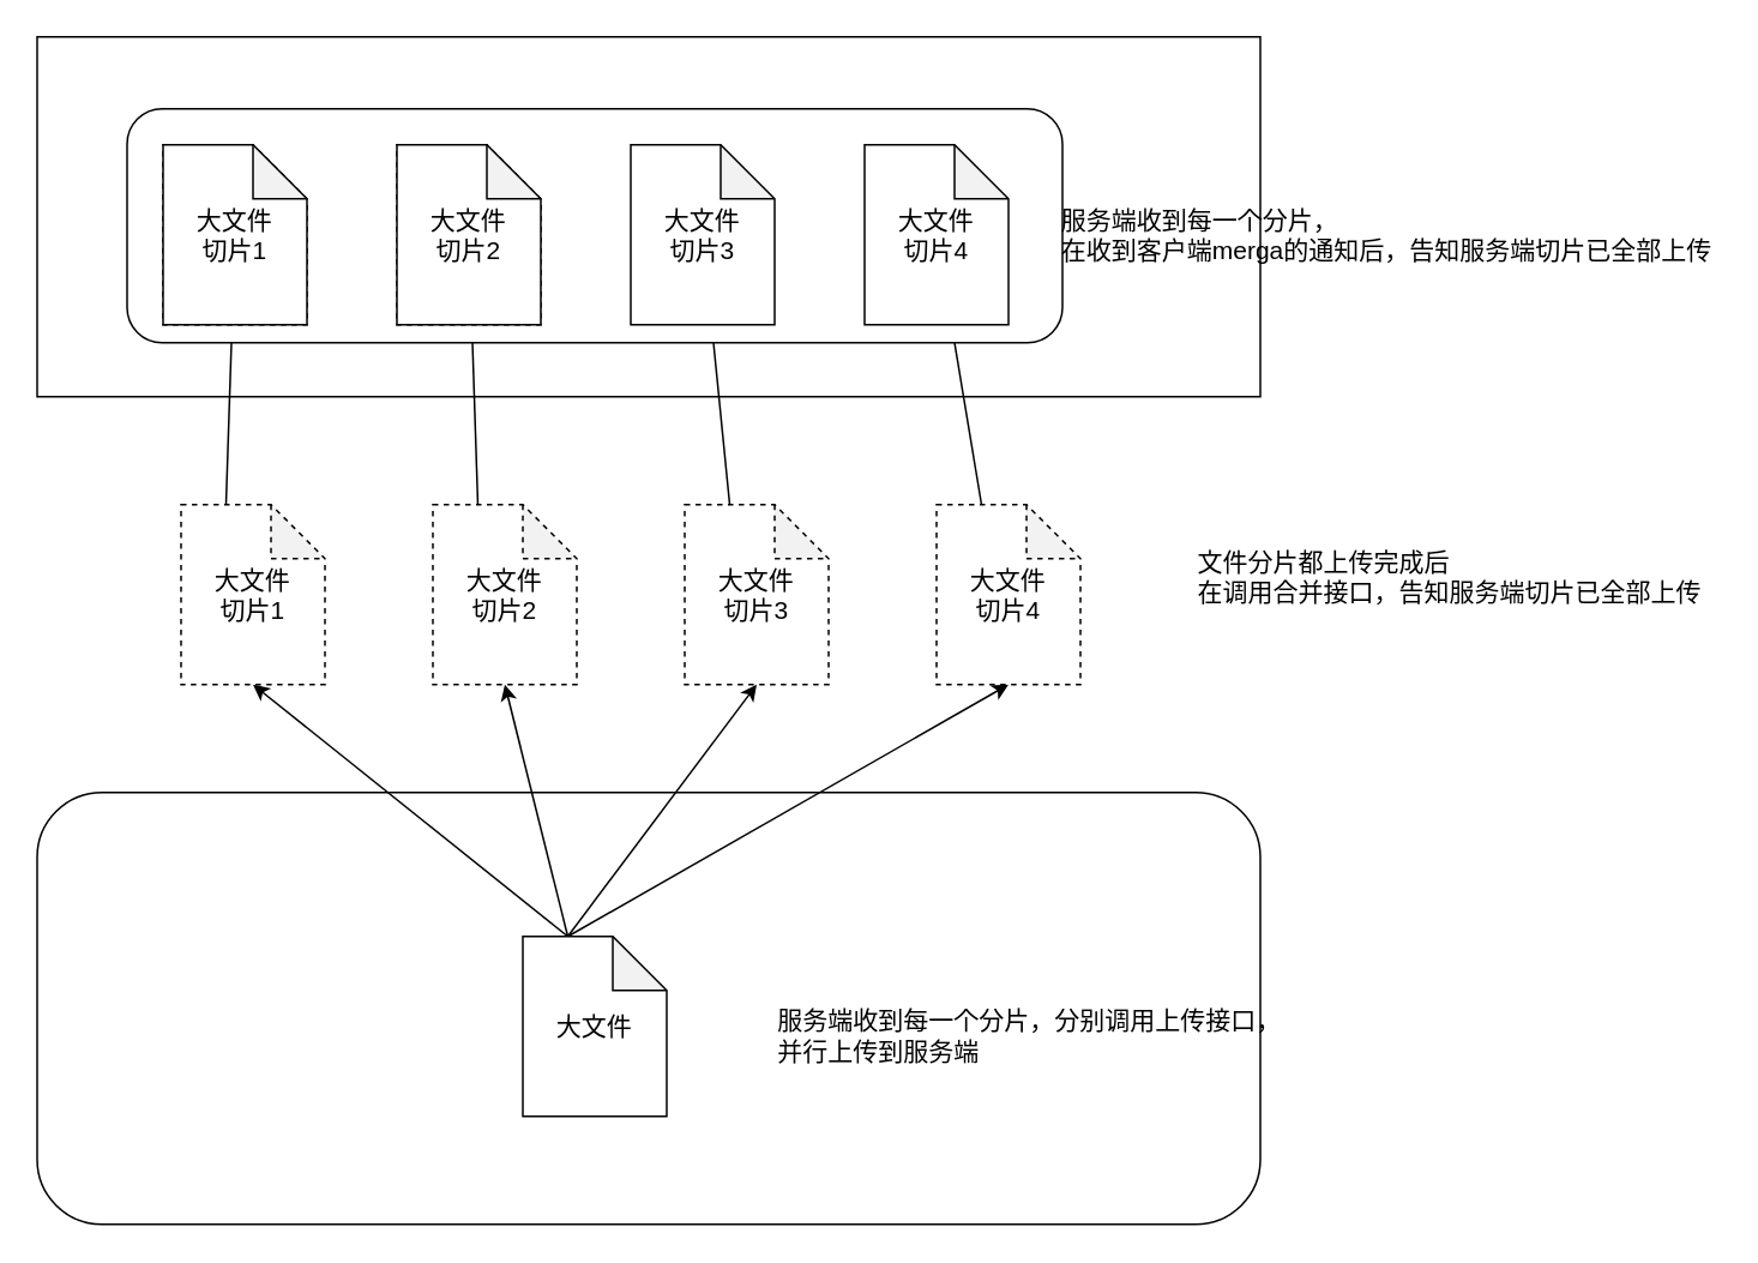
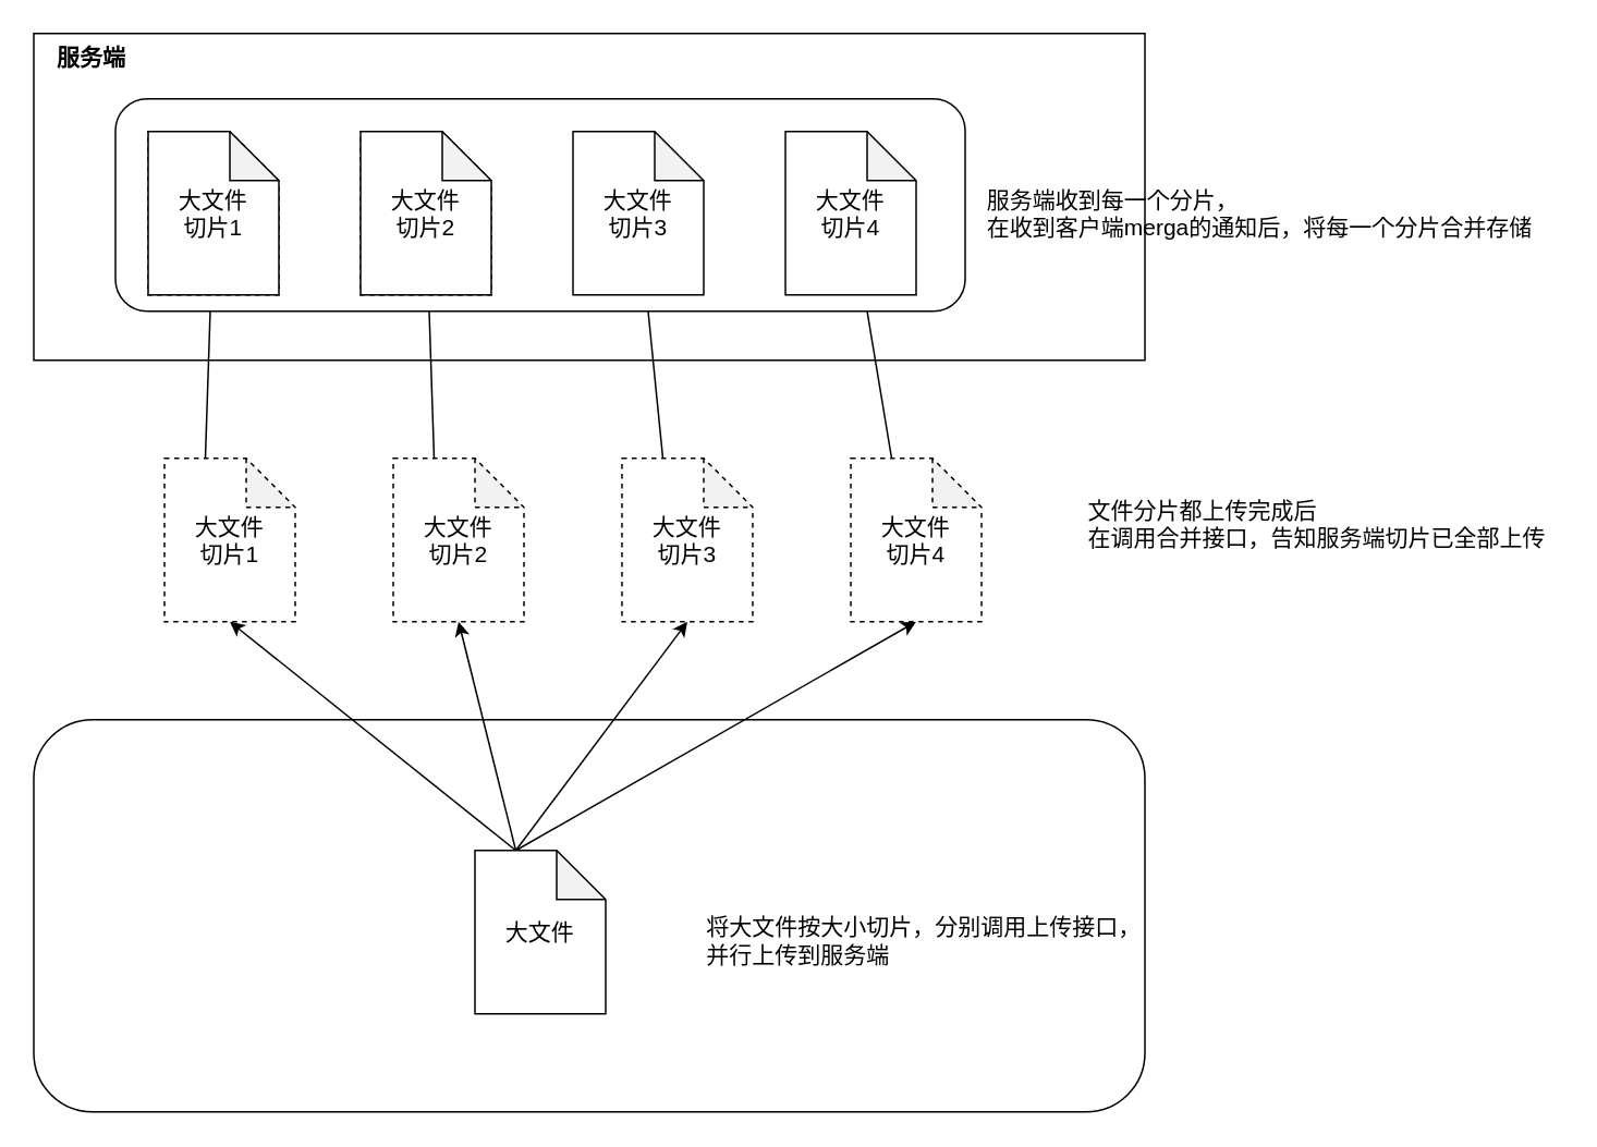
+ <mxCell id="3" value="服务端" style="text;html=1;align=center;verticalAlign=middle;resizable=0;points=[];autosize=1;strokeColor=none;fillColor=none;fontSize=14;fontStyle=1" vertex="1" parent="1"><mxGeometry x="20" y="20" width="70" height="30" as="geometry" /></mxCell>
- <mxCell id="27" value="&lt;div style=&quot;text-align: left;&quot;&gt;&lt;span style=&quot;background-color: initial;&quot;&gt;服务端收到每一个分片，&lt;/span&gt;&lt;/div&gt;&lt;div style=&quot;text-align: left;&quot;&gt;&lt;span style=&quot;background-color: initial;&quot;&gt;在收到客户端merga的通知后，告知服务端切片已全部上传&lt;/span&gt;&lt;/div&gt;" style="text;html=1;align=center;verticalAlign=middle;resizable=0;points=[];autosize=1;strokeColor=none;fillColor=none;fontSize=14;" vertex="1" parent="1"><mxGeometry x="590" y="105" width="360" height="50" as="geometry" /></mxCell>
+ <mxCell id="27" value="&lt;div style=&quot;text-align: left;&quot;&gt;&lt;span style=&quot;background-color: initial;&quot;&gt;服务端收到每一个分片，&lt;/span&gt;&lt;/div&gt;&lt;div style=&quot;text-align: left;&quot;&gt;&lt;span style=&quot;background-color: initial;&quot;&gt;在收到客户端merga的通知后，将每一个分片合并存储&lt;/span&gt;&lt;/div&gt;" style="text;html=1;align=center;verticalAlign=middle;resizable=0;points=[];autosize=1;strokeColor=none;fillColor=none;fontSize=14;" vertex="1" parent="1"><mxGeometry x="590" y="105" width="360" height="50" as="geometry" /></mxCell>
- <mxCell id="18" value="服务端收到每一个分片，分别调用上传接口，&lt;br&gt;并行上传到服务端" style="text;html=1;align=left;verticalAlign=middle;resizable=0;points=[];autosize=1;strokeColor=none;fillColor=none;fontSize=14;" vertex="1" parent="1"><mxGeometry x="430" y="550" width="290" height="50" as="geometry" /></mxCell>
+ <mxCell id="18" value="将大文件按大小切片，分别调用上传接口，&lt;br&gt;并行上传到服务端" style="text;html=1;align=left;verticalAlign=middle;resizable=0;points=[];autosize=1;strokeColor=none;fillColor=none;fontSize=14;" vertex="1" parent="1"><mxGeometry x="430" y="550" width="290" height="50" as="geometry" /></mxCell>
